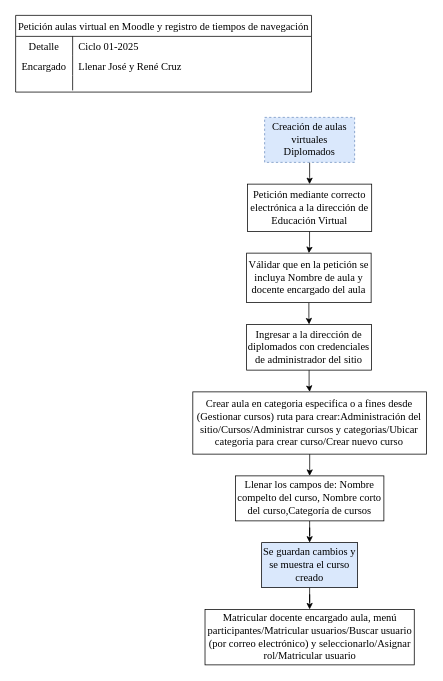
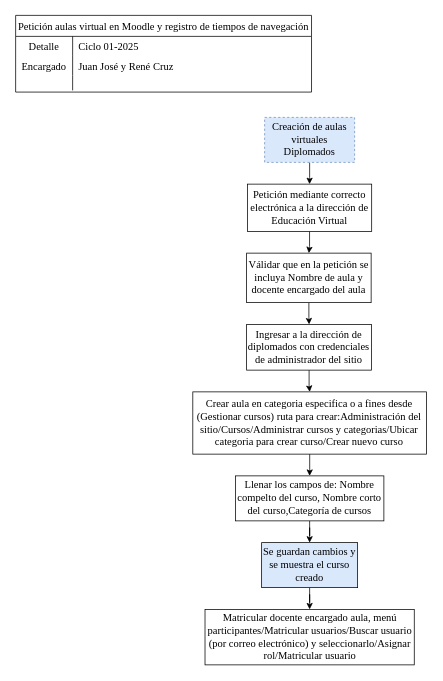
- <mxCell id="8" value="&lt;span style=&quot;font-size: 14px;&quot;&gt;Llenar José y René Cruz&lt;/span&gt;" style="shape=partialRectangle;html=1;whiteSpace=wrap;connectable=0;fillColor=none;top=0;left=0;bottom=0;right=0;align=left;spacingLeft=6;overflow=hidden;strokeColor=inherit;fontSize=16;fontFamily=Times New Roman;" vertex="1" parent="6"><mxGeometry x="76" width="319" height="27" as="geometry"><mxRectangle width="319" height="27" as="alternateBounds" /></mxGeometry></mxCell>
+ <mxCell id="8" value="&lt;span style=&quot;font-size: 14px;&quot;&gt;Juan José y René Cruz&lt;/span&gt;" style="shape=partialRectangle;html=1;whiteSpace=wrap;connectable=0;fillColor=none;top=0;left=0;bottom=0;right=0;align=left;spacingLeft=6;overflow=hidden;strokeColor=inherit;fontSize=16;fontFamily=Times New Roman;" vertex="1" parent="6"><mxGeometry x="76" width="319" height="27" as="geometry"><mxRectangle width="319" height="27" as="alternateBounds" /></mxGeometry></mxCell>
